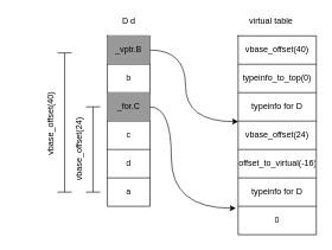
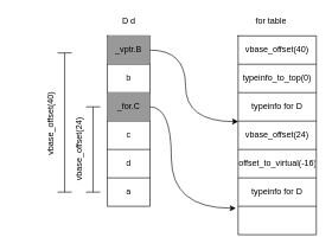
- <mxCell id="36" value="virtual table" style="text;html=1;align=center;verticalAlign=middle;resizable=0;points=[];autosize=1;strokeColor=none;fillColor=none;fontColor=#000000;" parent="1" vertex="1"><mxGeometry x="340" y="20" width="80" height="20" as="geometry" /></mxCell>
+ <mxCell id="36" value="for table" style="text;html=1;align=center;verticalAlign=middle;resizable=0;points=[];autosize=1;strokeColor=none;fillColor=none;fontColor=#000000;" parent="1" vertex="1"><mxGeometry x="340" y="20" width="80" height="20" as="geometry" /></mxCell>
- <mxCell id="29" value="0" style="shape=partialRectangle;html=1;whiteSpace=wrap;connectable=0;fillColor=none;top=0;left=0;bottom=0;right=0;overflow=hidden;pointerEvents=1;fontColor=#000000;" parent="28" vertex="1"><mxGeometry width="110" height="40" as="geometry"><mxRectangle width="110" height="40" as="alternateBounds" /></mxGeometry></mxCell>
